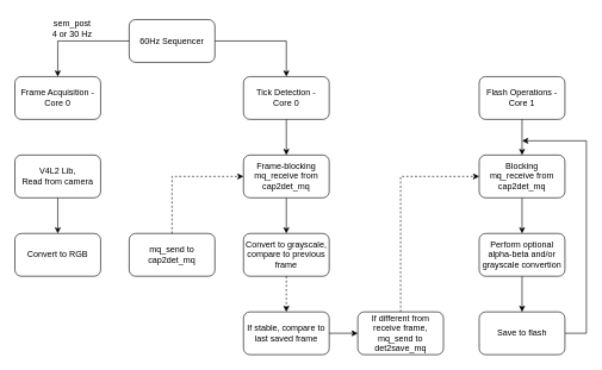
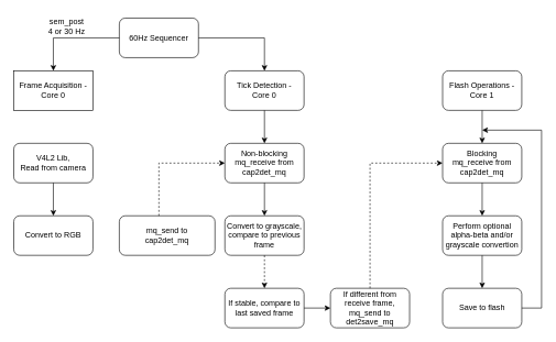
- <mxCell id="5" value="Frame Acquisition -&lt;div&gt;Core 0&lt;/div&gt;" style="rounded=1;whiteSpace=wrap;html=1;fillColor=none;" vertex="1" parent="1"><mxGeometry x="20" y="107" width="120" height="60" as="geometry" /></mxCell>
+ <mxCell id="5" value="Frame Acquisition -&lt;div&gt;Core 0&lt;/div&gt;" style="whiteSpace=wrap;html=1;fillColor=none;rounded=0;" vertex="1" parent="1"><mxGeometry x="20" y="107" width="120" height="60" as="geometry" /></mxCell>
- <mxCell id="15" value="Frame-blocking&lt;div&gt;mq_receive from&lt;div&gt;cap2det_mq&lt;/div&gt;&lt;/div&gt;" style="rounded=1;whiteSpace=wrap;html=1;fillColor=none;" vertex="1" parent="1"><mxGeometry x="340" y="217" width="120" height="60" as="geometry" /></mxCell>
+ <mxCell id="15" value="Non-blocking&lt;div&gt;mq_receive from&lt;div&gt;cap2det_mq&lt;/div&gt;&lt;/div&gt;" style="rounded=1;whiteSpace=wrap;html=1;fillColor=none;" vertex="1" parent="1"><mxGeometry x="340" y="217" width="120" height="60" as="geometry" /></mxCell>
- <mxCell id="13" value="mq_send to&lt;div&gt;cap2det_mq&lt;/div&gt;" style="rounded=1;whiteSpace=wrap;html=1;fillColor=none;" vertex="1" parent="1"><mxGeometry x="180" y="327" width="120" height="60" as="geometry" /></mxCell>
+ <mxCell id="13" value="mq_send to&lt;div&gt;cap2det_mq&lt;/div&gt;" style="rounded=1;whiteSpace=wrap;html=1;fillColor=none;" vertex="1" parent="1"><mxGeometry x="180" y="327" width="145" height="60" as="geometry" /></mxCell>
